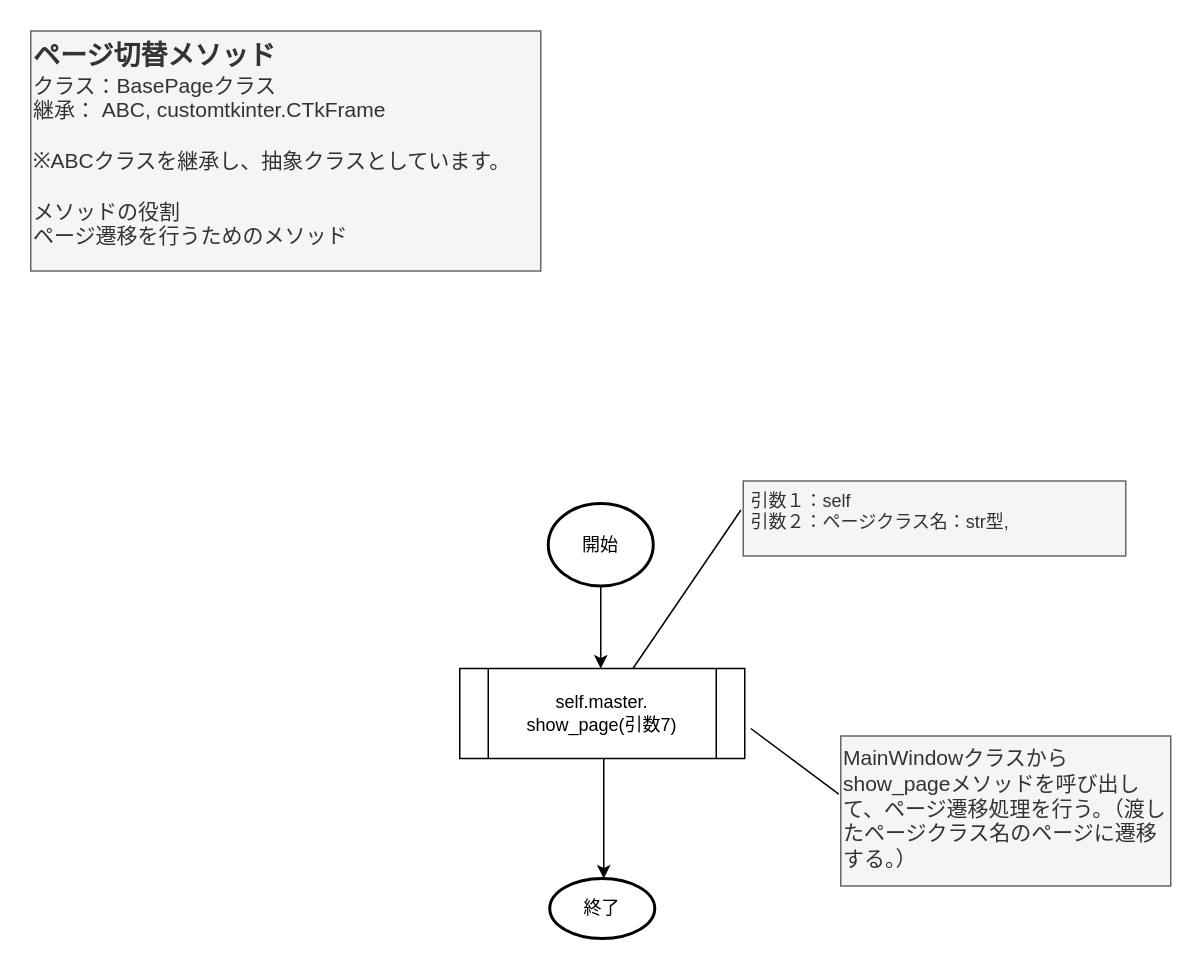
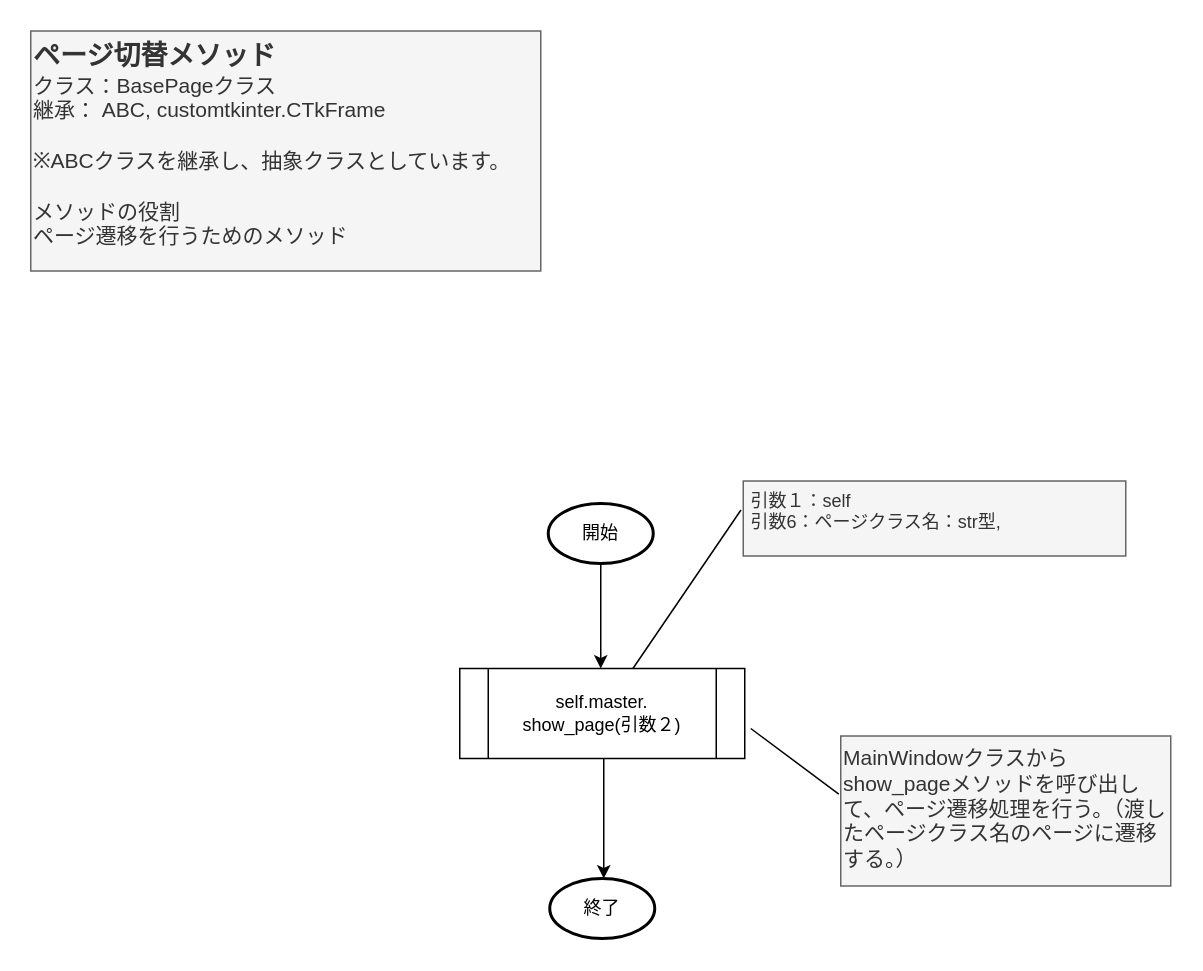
- <mxCell id="10" value="&amp;nbsp;引数１：self&lt;div&gt;&amp;nbsp;引数２：ページクラス名：str型&lt;span style=&quot;background-color: initial;&quot;&gt;,&lt;/span&gt;&lt;/div&gt;" style="text;html=1;align=left;verticalAlign=top;whiteSpace=wrap;rounded=0;fillColor=#f5f5f5;fontColor=#333333;strokeColor=#666666;" parent="1" vertex="1"><mxGeometry x="495" y="320" width="255" height="50" as="geometry" /></mxCell>
+ <mxCell id="10" value="&amp;nbsp;引数１：self&lt;div&gt;&amp;nbsp;引数6：ページクラス名：str型&lt;span style=&quot;background-color: initial;&quot;&gt;,&lt;/span&gt;&lt;/div&gt;" style="text;html=1;align=left;verticalAlign=top;whiteSpace=wrap;rounded=0;fillColor=#f5f5f5;fontColor=#333333;strokeColor=#666666;" parent="1" vertex="1"><mxGeometry x="495" y="320" width="255" height="50" as="geometry" /></mxCell>
- <mxCell id="3" value="開始" style="strokeWidth=2;html=1;shape=mxgraph.flowchart.start_1;whiteSpace=wrap;" parent="1" vertex="1"><mxGeometry x="365" y="335" width="70" height="55" as="geometry" /></mxCell>
+ <mxCell id="3" value="開始" style="strokeWidth=2;html=1;shape=mxgraph.flowchart.start_1;whiteSpace=wrap;" parent="1" vertex="1"><mxGeometry x="365" y="335" width="70" height="40" as="geometry" /></mxCell>
- <mxCell id="11" value="self.master.&lt;div&gt;show_page(引数7)&lt;/div&gt;" style="shape=process;whiteSpace=wrap;html=1;backgroundOutline=1;" parent="1" vertex="1"><mxGeometry x="306" y="445" width="190" height="60" as="geometry" /></mxCell>
+ <mxCell id="11" value="self.master.&lt;div&gt;show_page(引数２)&lt;/div&gt;" style="shape=process;whiteSpace=wrap;html=1;backgroundOutline=1;" parent="1" vertex="1"><mxGeometry x="306" y="445" width="190" height="60" as="geometry" /></mxCell>
